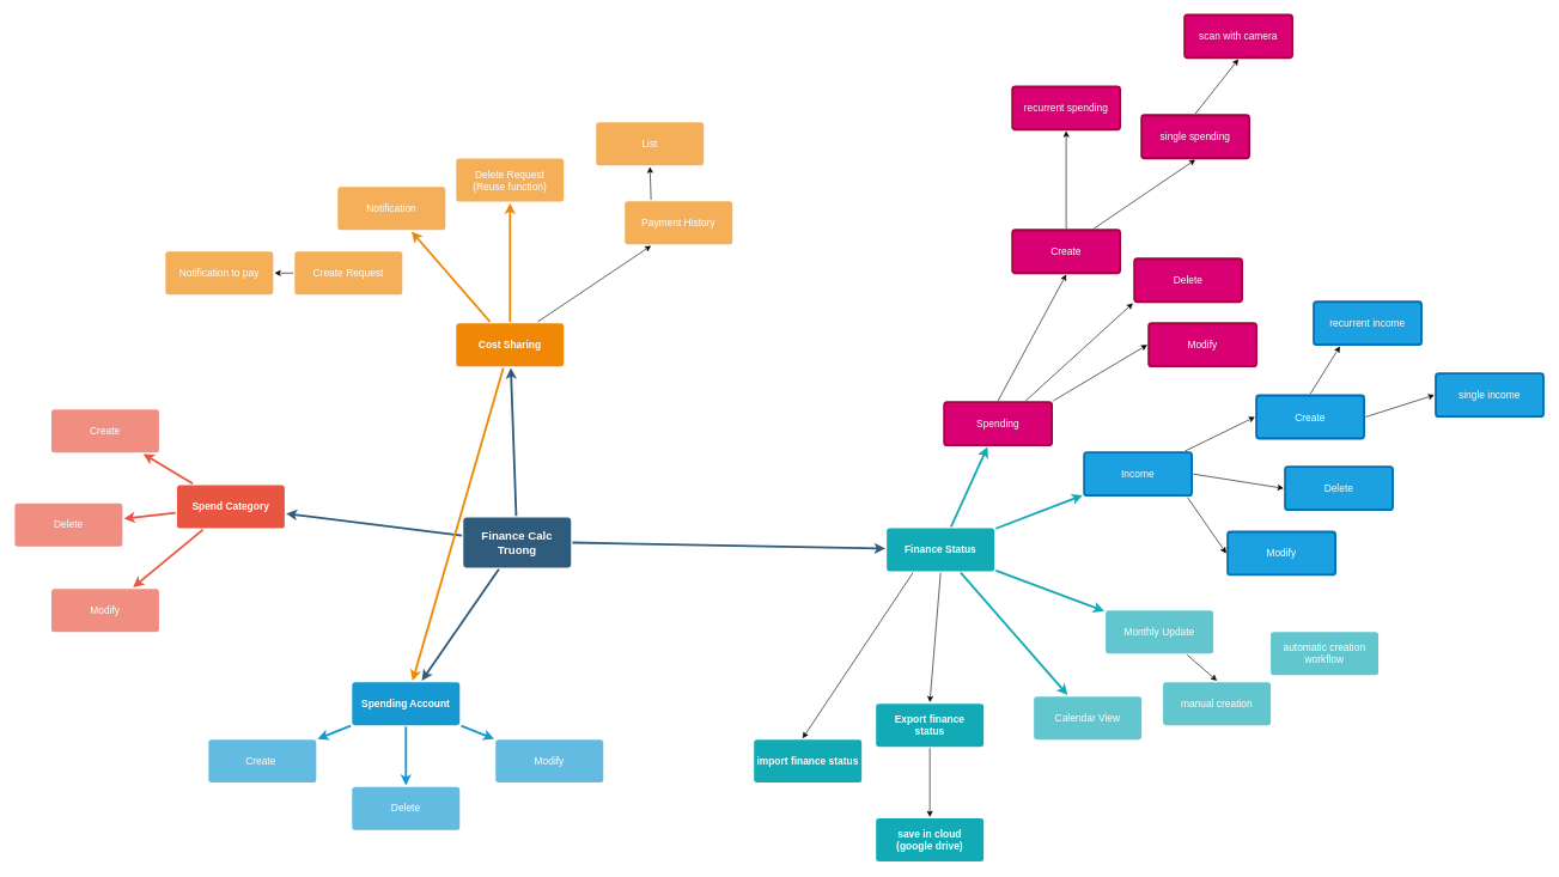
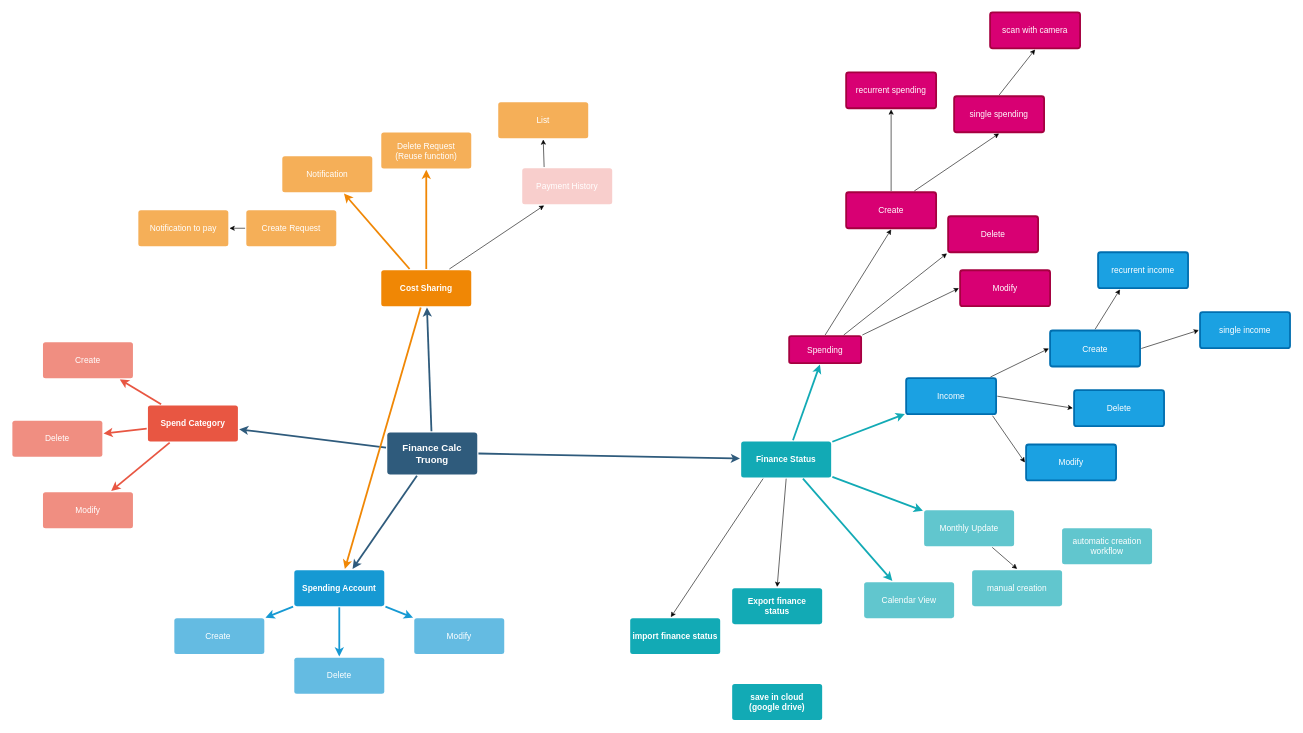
- <mxCell id="60" value="Payment History" style="rounded=1;whiteSpace=wrap;html=1;shadow=0;labelBackgroundColor=none;strokeColor=none;strokeWidth=3;fillColor=#f5af58;fontFamily=Helvetica;fontSize=14;fontColor=#FFFFFF;align=center;spacing=5;arcSize=7;perimeterSpacing=2;" parent="1" vertex="1"><mxGeometry x="870" y="280" width="150" height="60" as="geometry" /></mxCell>
+ <mxCell id="60" value="Payment History" style="rounded=1;whiteSpace=wrap;html=1;shadow=0;labelBackgroundColor=none;strokeColor=none;strokeWidth=3;fillColor=#f8cecc;fontFamily=Helvetica;fontSize=14;fontColor=#FFFFFF;align=center;spacing=5;arcSize=7;perimeterSpacing=2;" parent="1" vertex="1"><mxGeometry x="870" y="280" width="150" height="60" as="geometry" /></mxCell>
- <mxCell id="41" value="Spending" style="rounded=1;whiteSpace=wrap;html=1;shadow=0;labelBackgroundColor=none;strokeColor=#A50040;strokeWidth=3;fillColor=#d80073;fontFamily=Helvetica;fontSize=14;fontColor=#ffffff;align=center;spacing=5;fontStyle=0;arcSize=7;perimeterSpacing=2;" parent="1" vertex="1"><mxGeometry x="1315" y="560" width="150" height="60" as="geometry" /></mxCell>
+ <mxCell id="41" value="Spending" style="rounded=1;whiteSpace=wrap;html=1;shadow=0;labelBackgroundColor=none;strokeColor=#A50040;strokeWidth=3;fillColor=#d80073;fontFamily=Helvetica;fontSize=14;fontColor=#ffffff;align=center;spacing=5;fontStyle=0;arcSize=7;perimeterSpacing=2;" parent="1" vertex="1"><mxGeometry x="1315" y="560" width="120" height="45" as="geometry" /></mxCell>
- <mxCell id="69" style="edgeStyle=none;rounded=0;orthogonalLoop=1;jettySize=auto;html=1;exitX=0.5;exitY=1;exitDx=0;exitDy=0;entryX=0.5;entryY=0;entryDx=0;entryDy=0;" parent="1" source="70" target="71" edge="1"><mxGeometry relative="1" as="geometry" /></mxCell>
